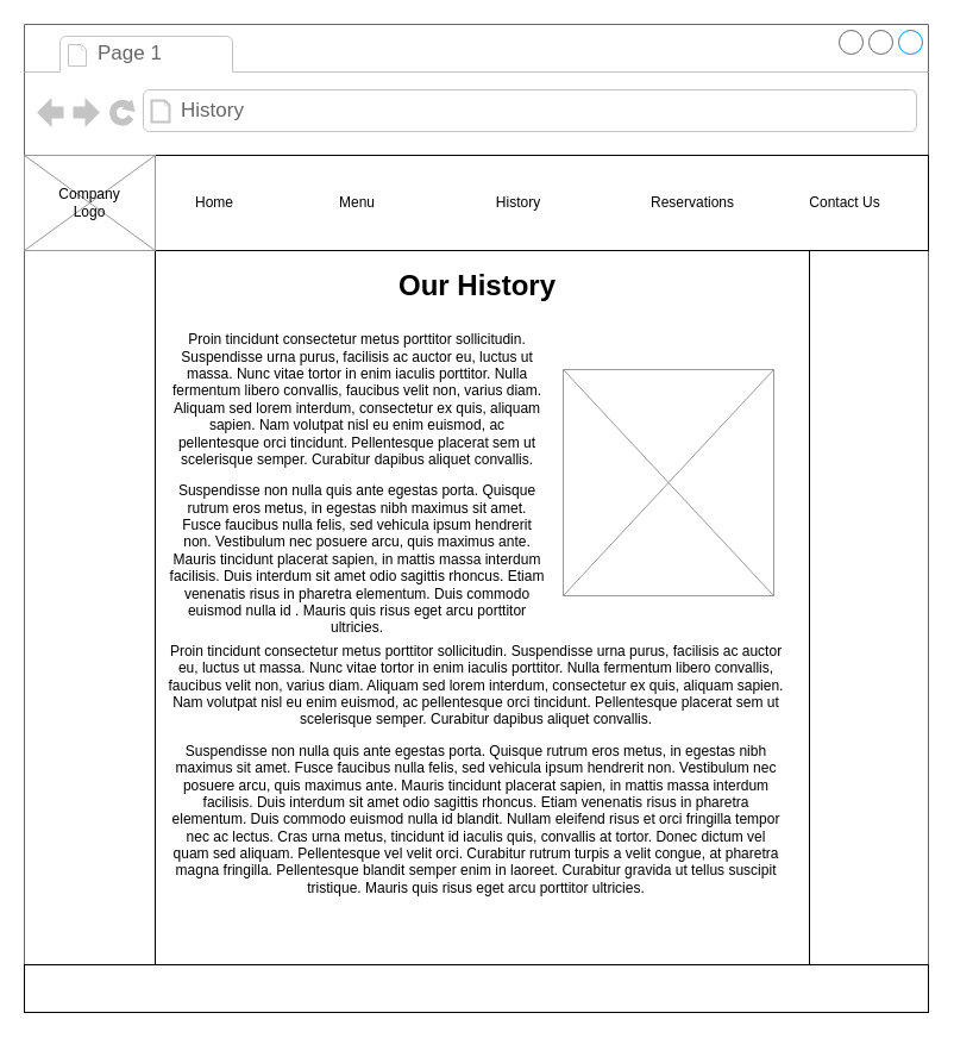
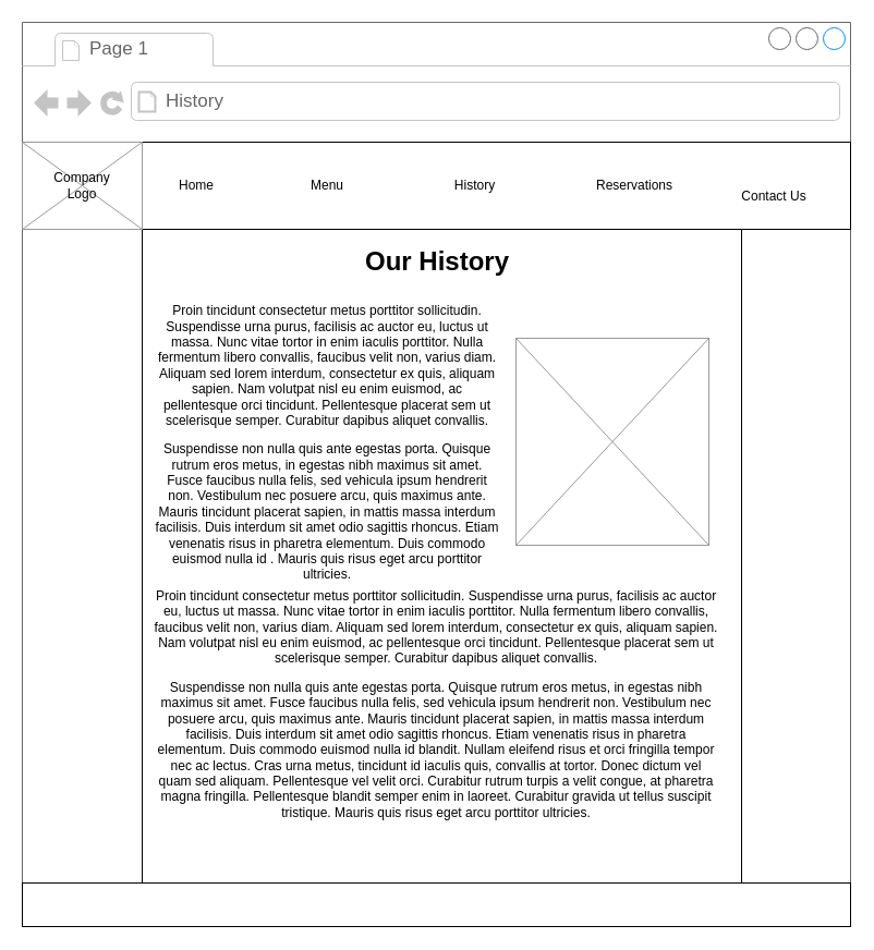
- <mxCell id="11" value="Contact Us" style="text;html=1;strokeColor=none;fillColor=none;align=center;verticalAlign=middle;whiteSpace=wrap;rounded=0;" parent="2" vertex="1"><mxGeometry x="650" y="140" width="80" height="20" as="geometry" /></mxCell>
+ <mxCell id="11" value="Contact Us" style="text;html=1;strokeColor=none;fillColor=none;align=center;verticalAlign=middle;whiteSpace=wrap;rounded=0;" parent="2" vertex="1"><mxGeometry x="650" y="150" width="80" height="20" as="geometry" /></mxCell>
